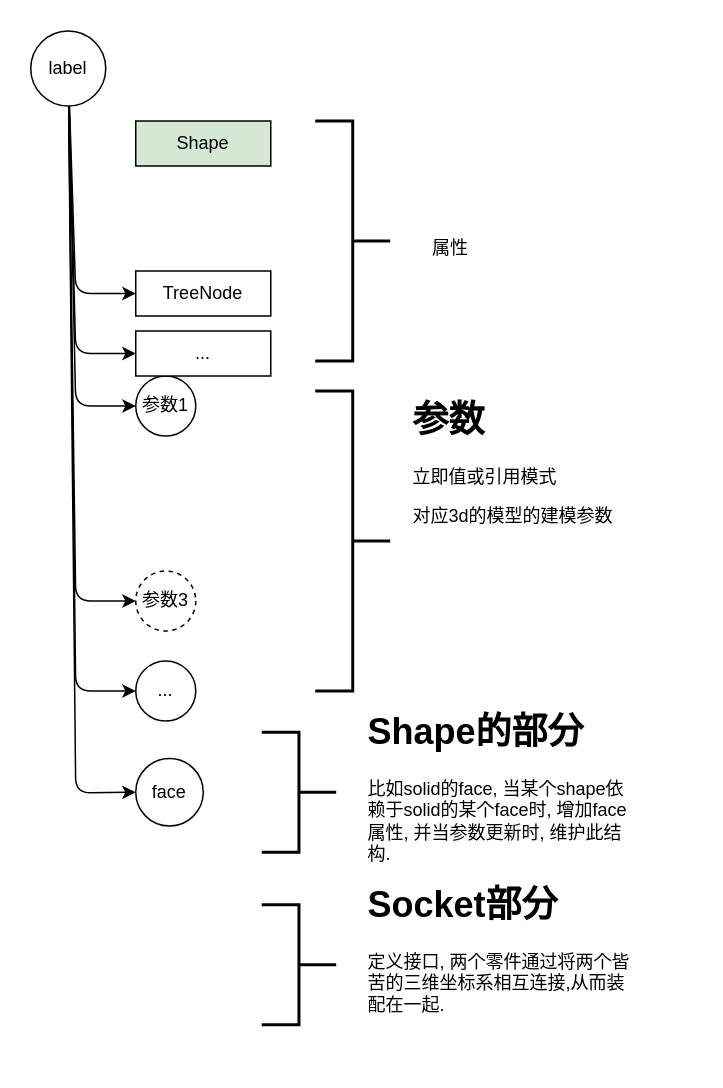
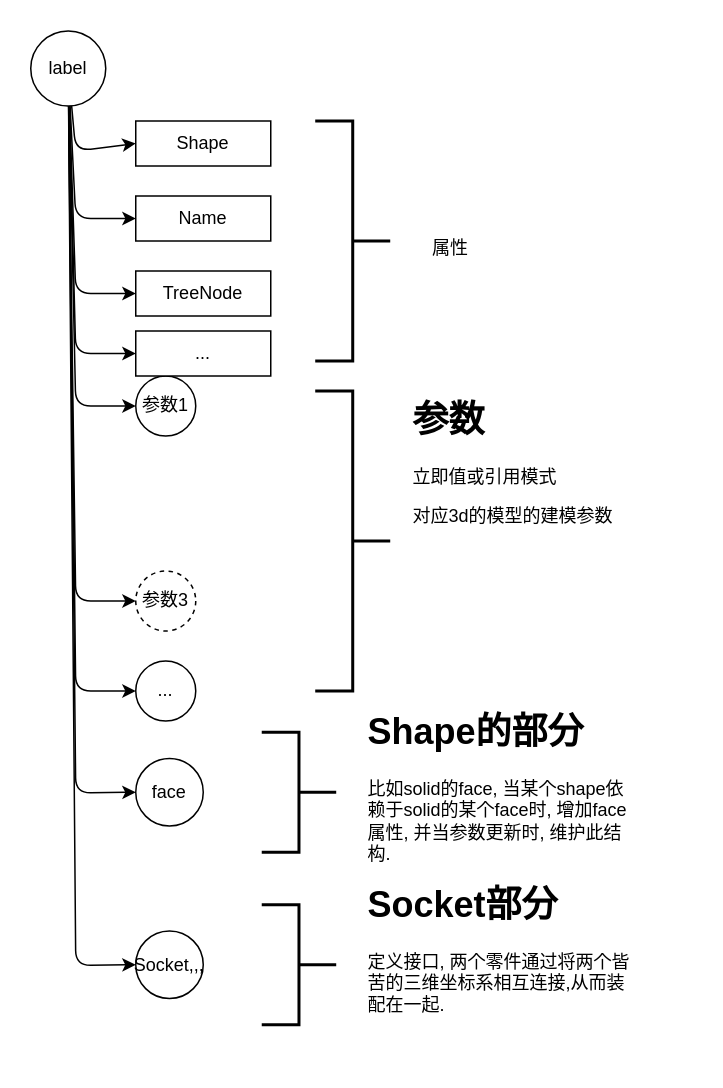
- <mxCell id="12" value="Shape" style="rounded=0;whiteSpace=wrap;html=1;fillColor=#d5e8d4;" parent="1" vertex="1"><mxGeometry x="90" y="80" width="90" height="30" as="geometry" /></mxCell>
+ <mxCell id="12" value="Shape" style="rounded=0;whiteSpace=wrap;html=1;" parent="1" vertex="1"><mxGeometry x="90" y="80" width="90" height="30" as="geometry" /></mxCell>
+ <mxCell id="2" style="edgeStyle=none;html=1;entryX=0;entryY=0.5;entryDx=0;entryDy=0;" parent="1" source="11" target="12" edge="1"><mxGeometry relative="1" as="geometry"><Array as="points"><mxPoint x="50" y="100" /></Array></mxGeometry></mxCell>
+ <mxCell id="3" style="edgeStyle=none;html=1;entryX=0;entryY=0.5;entryDx=0;entryDy=0;" parent="1" source="11" target="13" edge="1"><mxGeometry relative="1" as="geometry"><Array as="points"><mxPoint x="50" y="145" /></Array></mxGeometry></mxCell>
+ <mxCell id="13" value="Name" style="rounded=0;whiteSpace=wrap;html=1;" parent="1" vertex="1"><mxGeometry x="90" y="130" width="90" height="30" as="geometry" /></mxCell>
+ <mxCell id="10" style="edgeStyle=none;html=1;entryX=0;entryY=0.5;entryDx=0;entryDy=0;" edge="1" parent="1" source="11" target="26"><mxGeometry relative="1" as="geometry"><Array as="points"><mxPoint x="50" y="643" /></Array></mxGeometry></mxCell>
+ <mxCell id="26" value="Socket,,," style="ellipse;whiteSpace=wrap;html=1;aspect=fixed;" vertex="1" parent="1"><mxGeometry x="90" y="620" width="45" height="45" as="geometry" /></mxCell>
